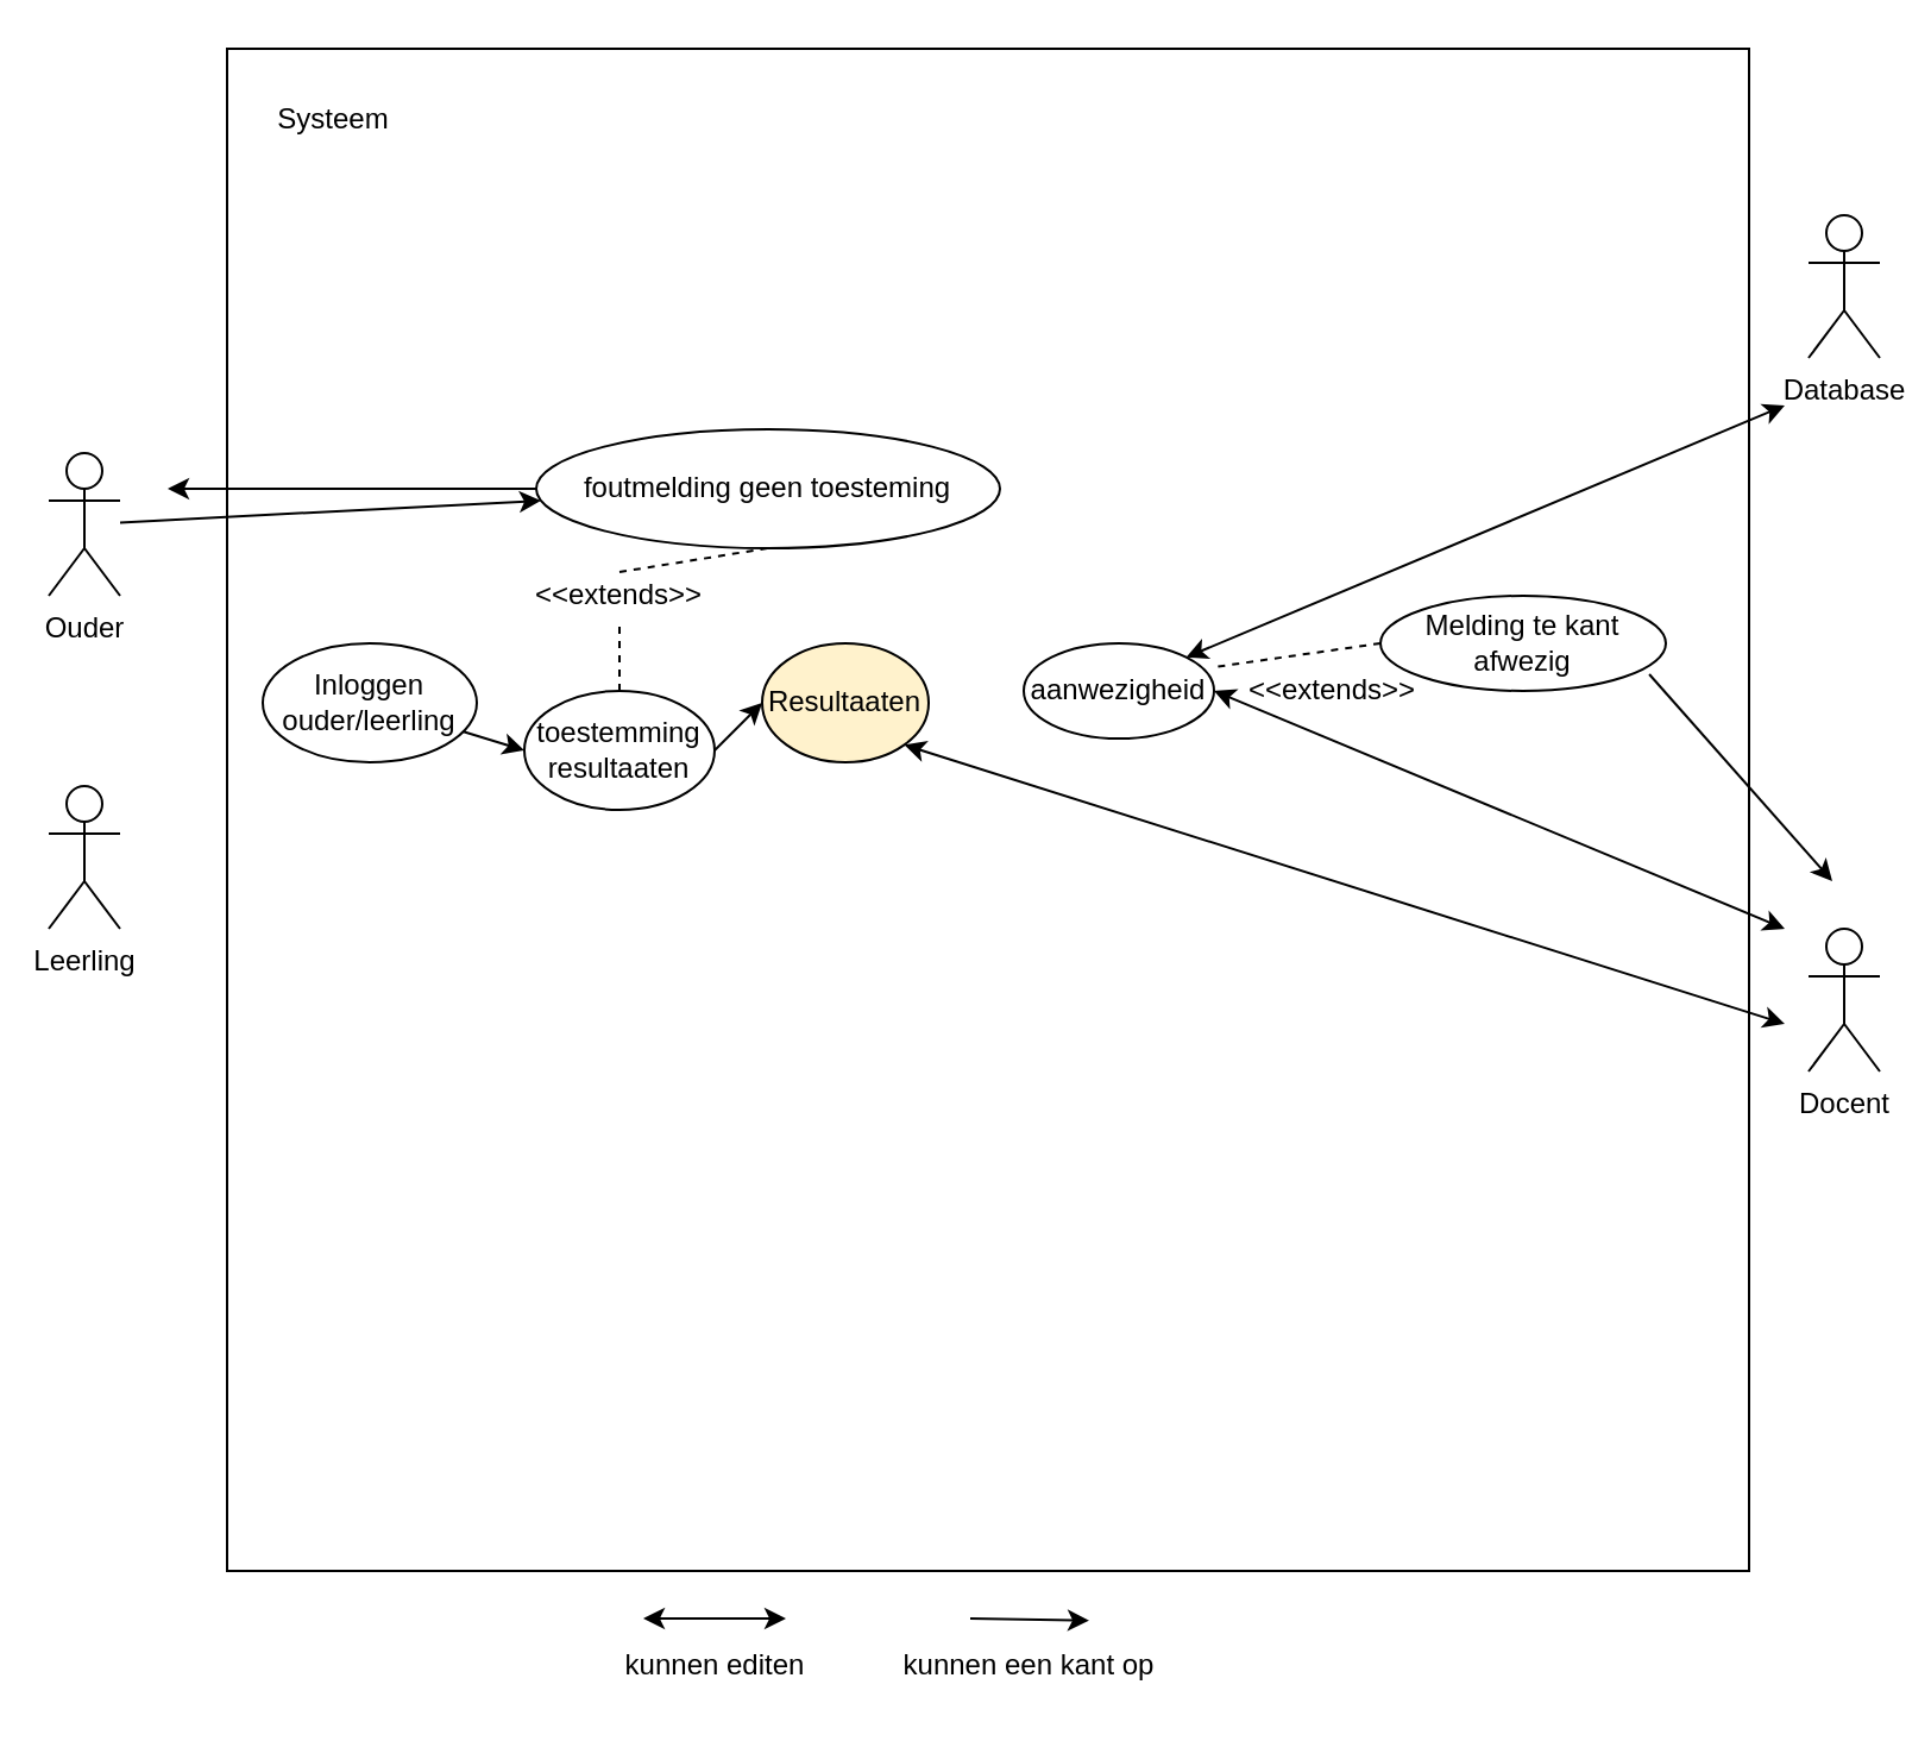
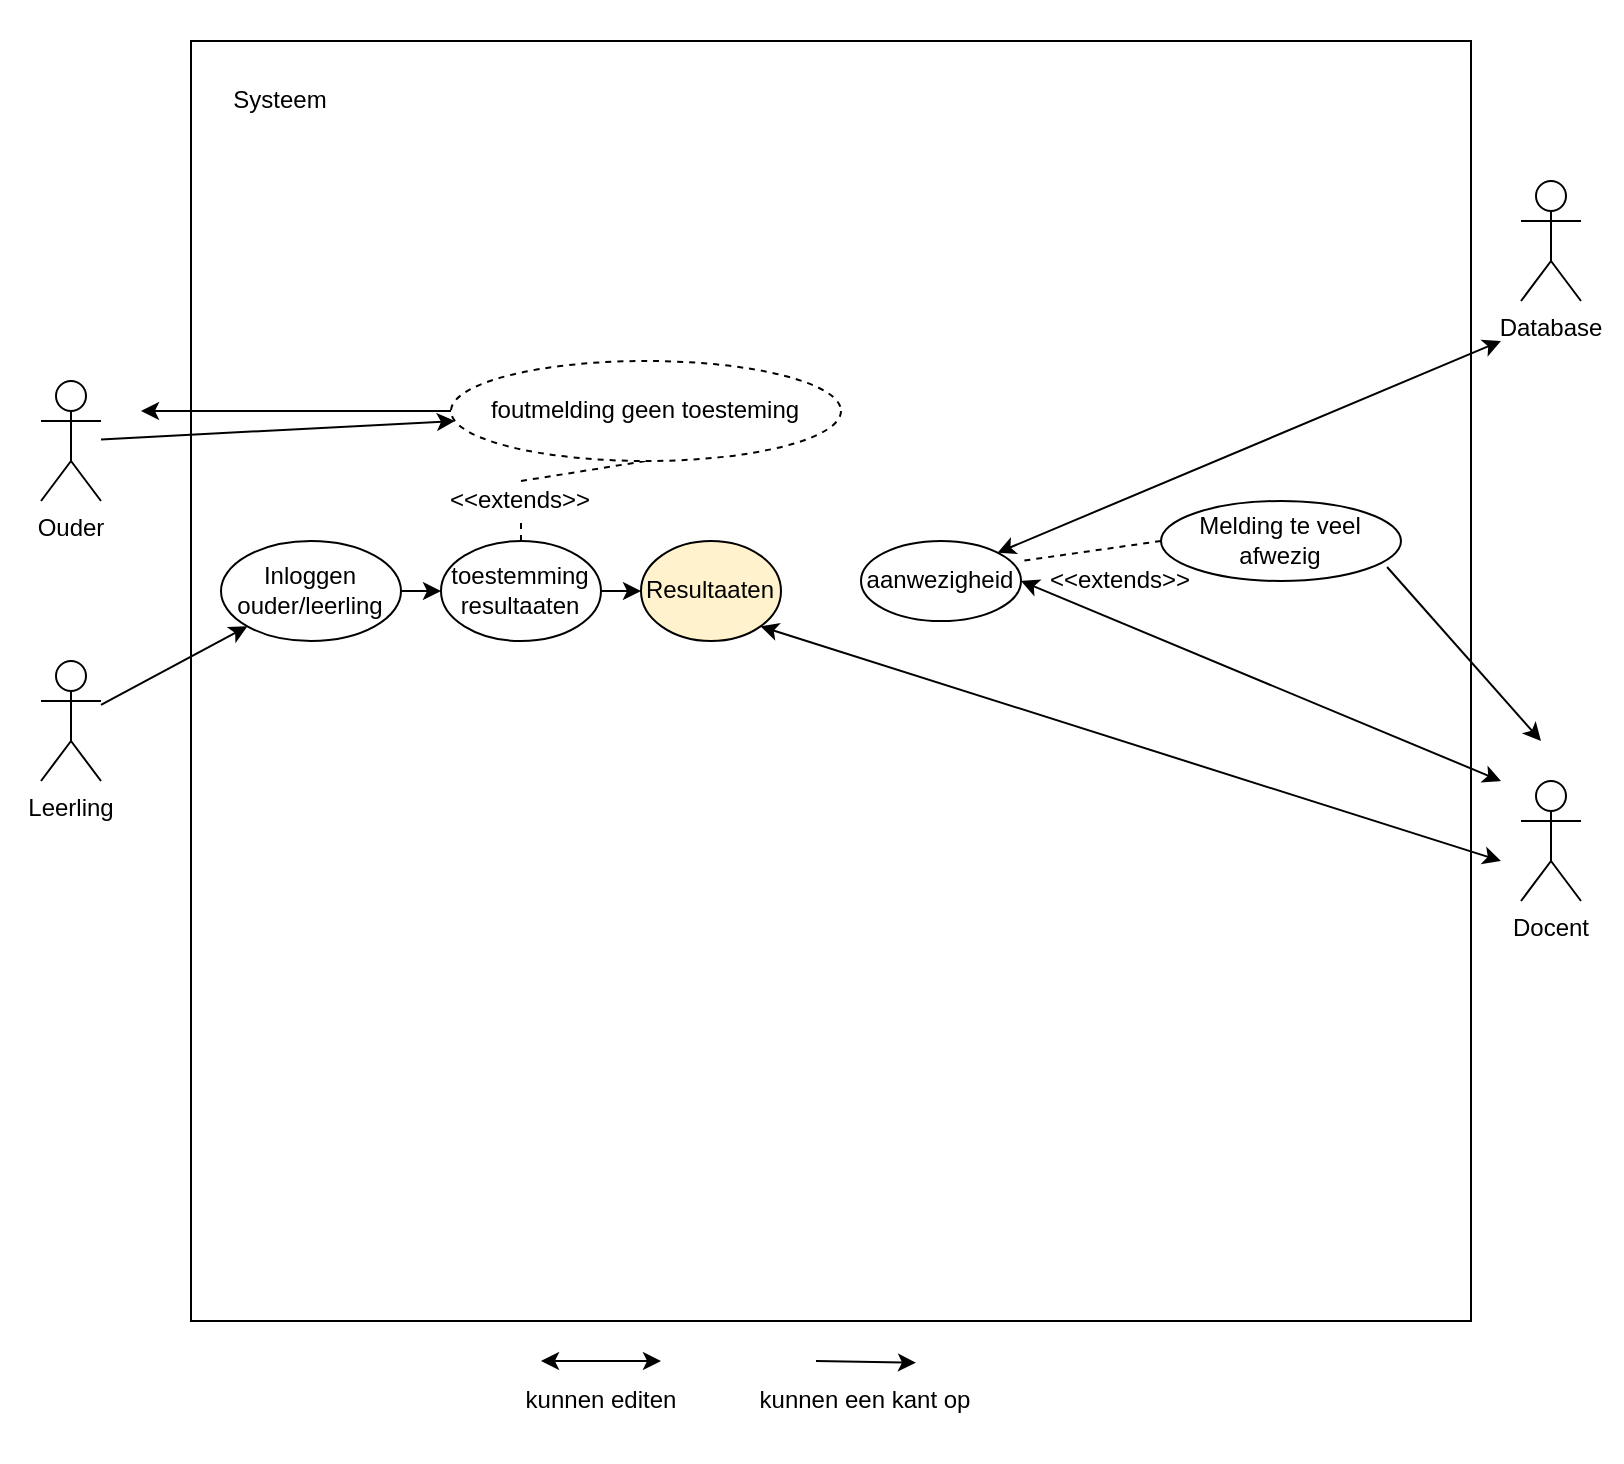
- <mxCell id="27" value="foutmelding geen toesteming" style="ellipse;whiteSpace=wrap;html=1;" vertex="1" parent="1"><mxGeometry x="225" y="180" width="195" height="50" as="geometry" /></mxCell>
+ <mxCell id="27" value="foutmelding geen toesteming" style="ellipse;whiteSpace=wrap;html=1;dashed=1;" vertex="1" parent="1"><mxGeometry x="225" y="180" width="195" height="50" as="geometry" /></mxCell>
- <mxCell id="20" value="Melding te kant afwezig" style="ellipse;whiteSpace=wrap;html=1;" vertex="1" parent="1"><mxGeometry x="580" y="250" width="120" height="40" as="geometry" /></mxCell>
+ <mxCell id="20" value="Melding te veel afwezig" style="ellipse;whiteSpace=wrap;html=1;" vertex="1" parent="1"><mxGeometry x="580" y="250" width="120" height="40" as="geometry" /></mxCell>
- <mxCell id="24" value="&lt;div&gt;&lt;span lang=&quot;NL&quot;&gt;toestemming resultaaten&lt;/span&gt;&lt;/div&gt;&lt;div&gt;&lt;span lang=&quot;NL&quot;&gt;&lt;/span&gt;&lt;/div&gt;" style="ellipse;whiteSpace=wrap;html=1;" vertex="1" parent="1"><mxGeometry x="220" y="290" width="80" height="50" as="geometry" /></mxCell>
+ <mxCell id="24" value="&lt;div&gt;&lt;span lang=&quot;NL&quot;&gt;toestemming resultaaten&lt;/span&gt;&lt;/div&gt;&lt;div&gt;&lt;span lang=&quot;NL&quot;&gt;&lt;/span&gt;&lt;/div&gt;" style="ellipse;whiteSpace=wrap;html=1;" vertex="1" parent="1"><mxGeometry x="220" y="270" width="80" height="50" as="geometry" /></mxCell>
+ <mxCell id="9" value="" style="endArrow=classic;html=1;entryX=0;entryY=1;entryDx=0;entryDy=0;" edge="1" parent="1" source="3" target="5"><mxGeometry width="50" height="50" relative="1" as="geometry"><mxPoint x="390" y="340" as="sourcePoint" /><mxPoint x="440" y="290" as="targetPoint" /></mxGeometry></mxCell>
